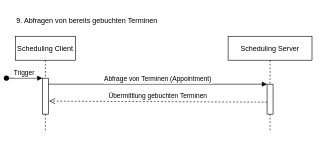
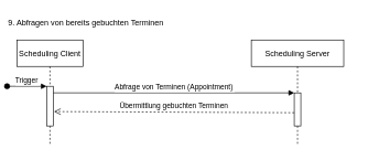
- <mxCell id="2" value="9. Abfragen von bereits gebuchten Terminen" style="text;html=1;strokeColor=none;fillColor=none;align=left;verticalAlign=middle;whiteSpace=wrap;rounded=0;" parent="1" vertex="1"><mxGeometry x="20" y="20" width="510" height="30" as="geometry" /></mxCell>
+ <mxCell id="2" value="9. Abfragen von bereits gebuchten Terminen" style="text;html=1;strokeColor=none;fillColor=none;align=left;verticalAlign=middle;whiteSpace=wrap;rounded=0;" parent="1" vertex="1"><mxGeometry x="5" y="20" width="510" height="30" as="geometry" /></mxCell>
